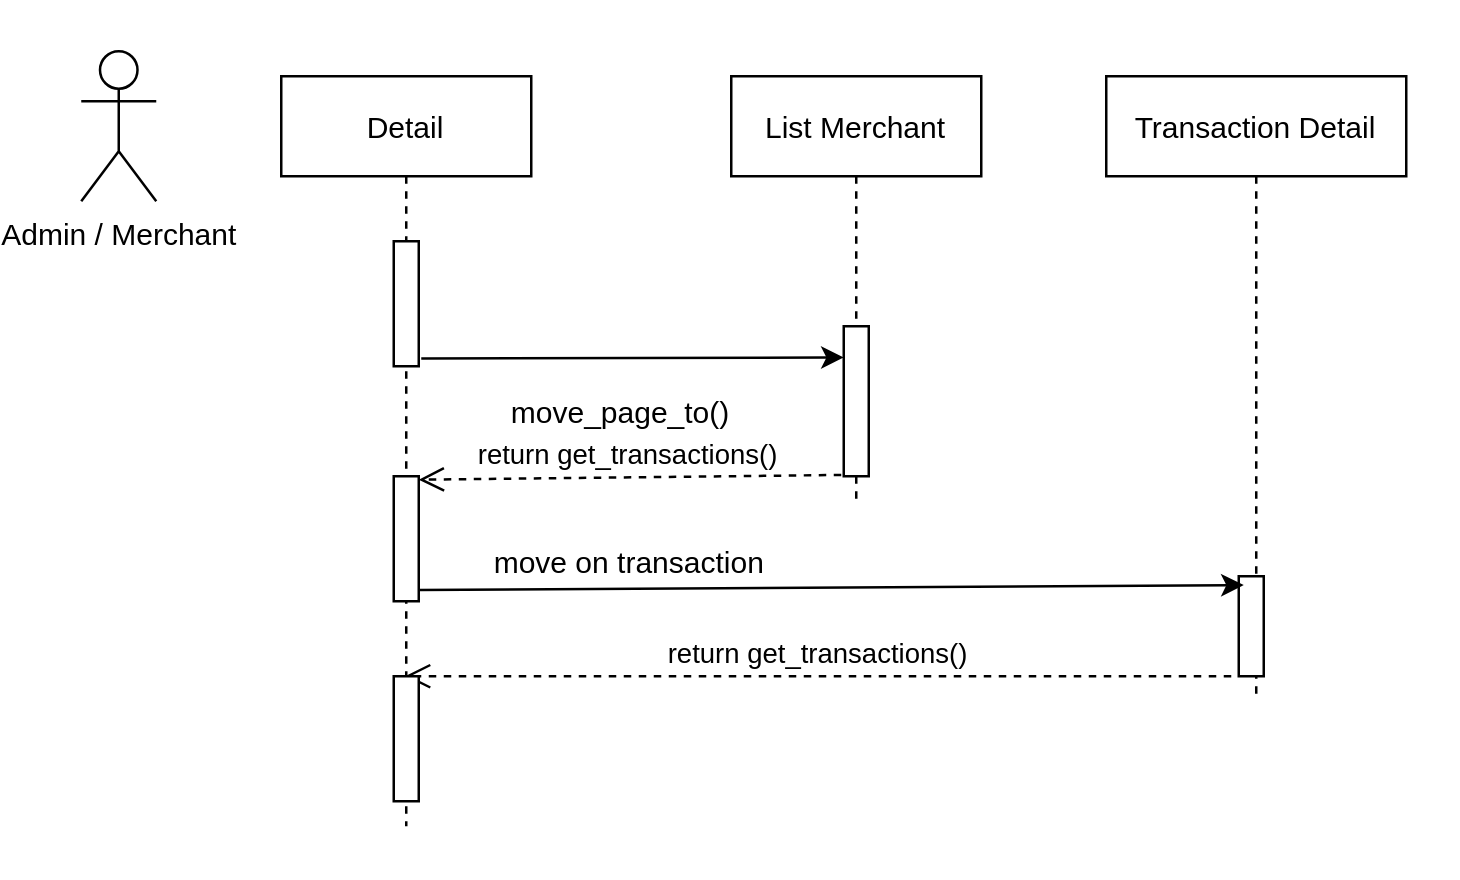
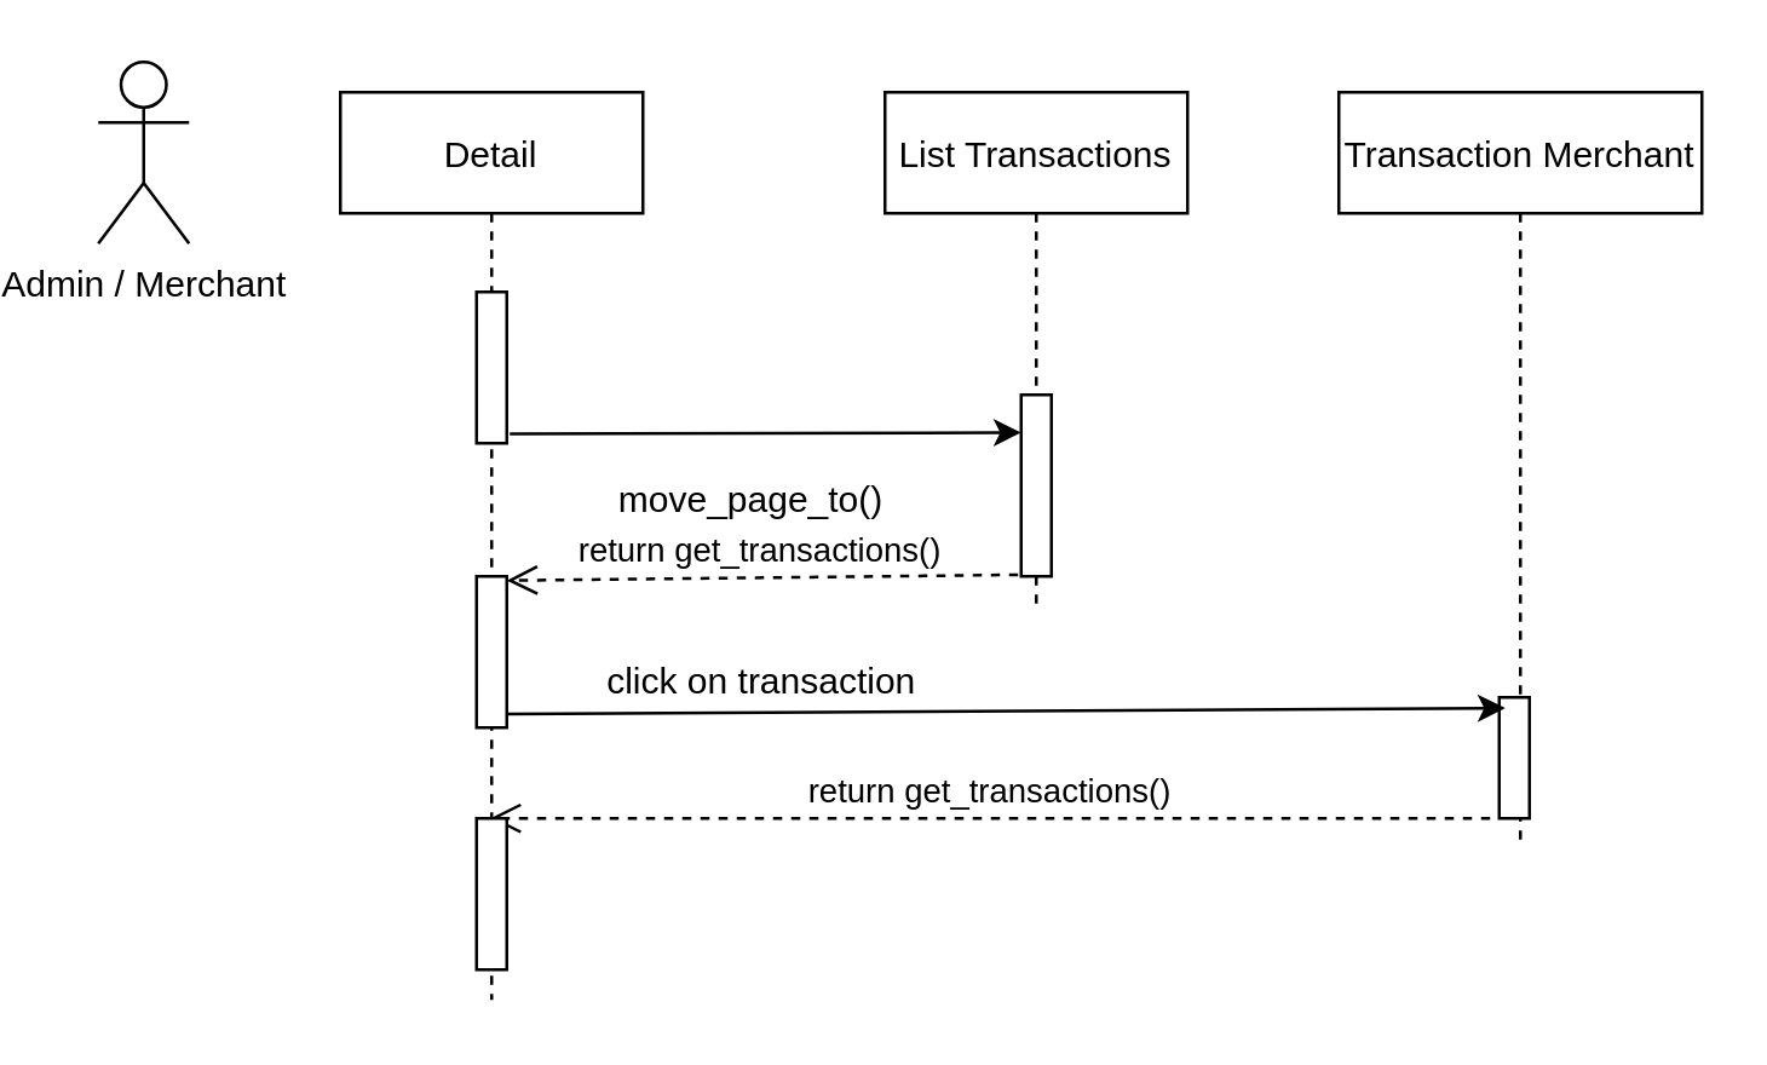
- <mxCell id="10" value="List Merchant" style="shape=umlLifeline;perimeter=lifelinePerimeter;container=1;collapsible=0;recursiveResize=0;rounded=0;shadow=0;strokeWidth=1;" parent="1" vertex="1"><mxGeometry x="280" y="30" width="100" height="170" as="geometry" /></mxCell>
+ <mxCell id="10" value="List Transactions" style="shape=umlLifeline;perimeter=lifelinePerimeter;container=1;collapsible=0;recursiveResize=0;rounded=0;shadow=0;strokeWidth=1;" parent="1" vertex="1"><mxGeometry x="280" y="30" width="100" height="170" as="geometry" /></mxCell>
- <mxCell id="5" value="Transaction Detail" style="shape=umlLifeline;perimeter=lifelinePerimeter;container=1;collapsible=0;recursiveResize=0;rounded=0;shadow=0;strokeWidth=1;" parent="1" vertex="1"><mxGeometry x="430" y="30" width="120" height="250" as="geometry" /></mxCell>
+ <mxCell id="5" value="Transaction Merchant" style="shape=umlLifeline;perimeter=lifelinePerimeter;container=1;collapsible=0;recursiveResize=0;rounded=0;shadow=0;strokeWidth=1;" parent="1" vertex="1"><mxGeometry x="430" y="30" width="120" height="250" as="geometry" /></mxCell>
- <mxCell id="14" value="move on transaction" style="text;html=1;strokeColor=none;fillColor=none;align=center;verticalAlign=middle;whiteSpace=wrap;rounded=0;" parent="1" vertex="1"><mxGeometry x="180" y="210" width="119" height="30" as="geometry" /></mxCell>
+ <mxCell id="14" value="click on transaction" style="text;html=1;strokeColor=none;fillColor=none;align=center;verticalAlign=middle;whiteSpace=wrap;rounded=0;" parent="1" vertex="1"><mxGeometry x="180" y="210" width="119" height="30" as="geometry" /></mxCell>
